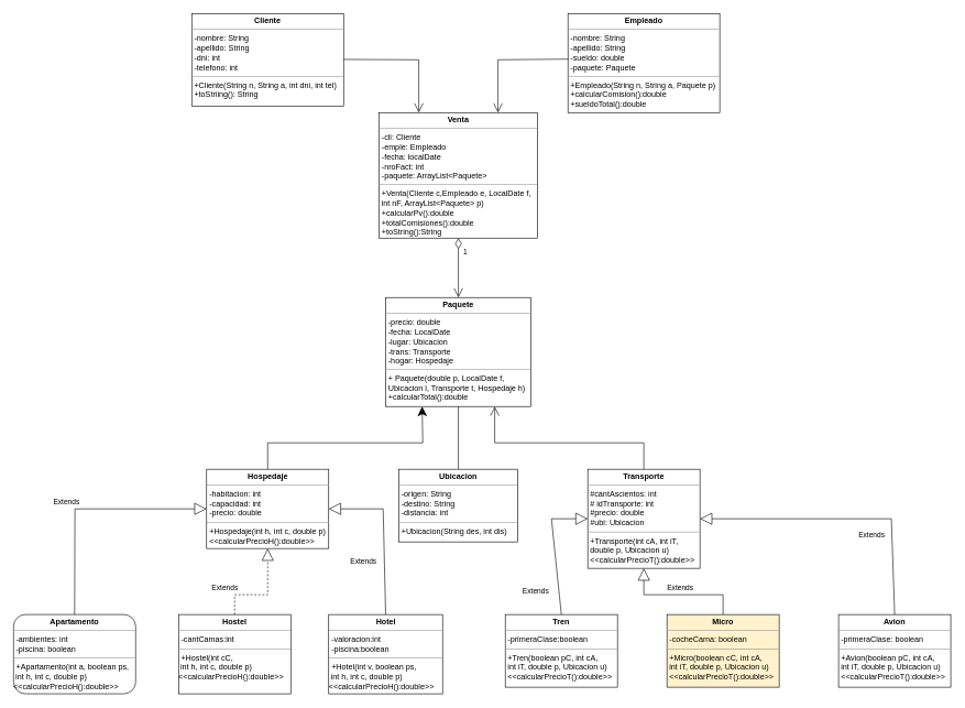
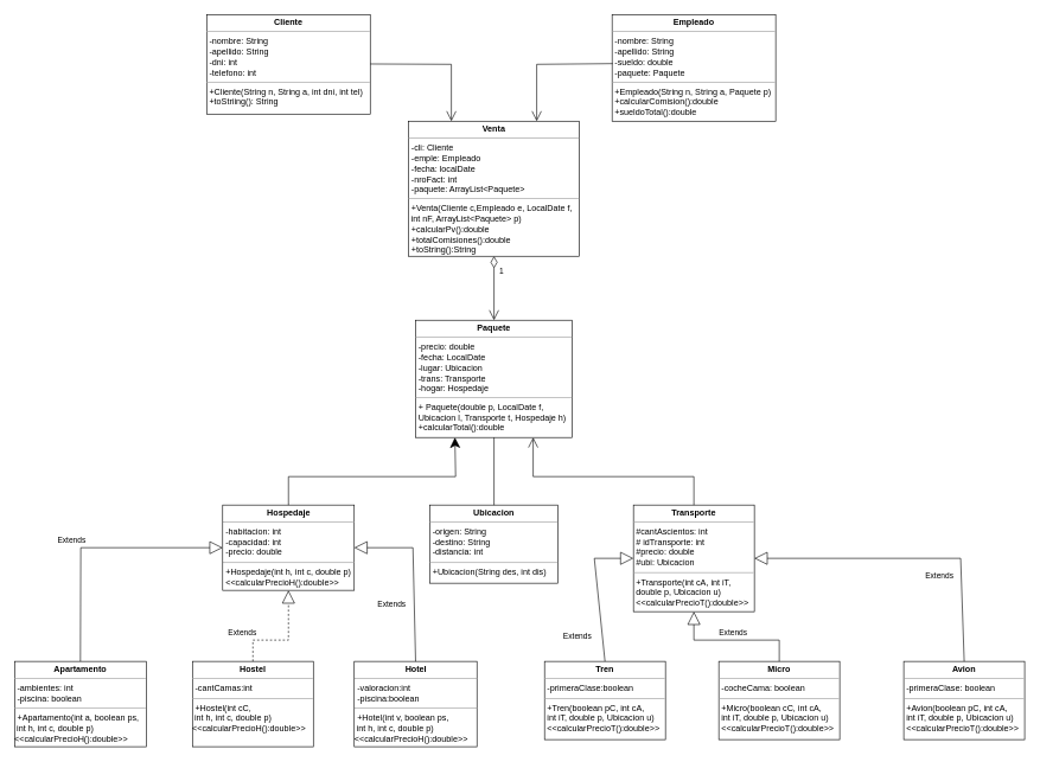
- <mxCell id="10" value="&lt;p style=&quot;margin:0px;margin-top:4px;text-align:center;&quot;&gt;&lt;b&gt;Micro&lt;/b&gt;&lt;/p&gt;&lt;hr size=&quot;1&quot;&gt;&lt;p style=&quot;margin:0px;margin-left:4px;&quot;&gt;-cocheCama: boolean&lt;/p&gt;&lt;hr size=&quot;1&quot;&gt;&lt;p style=&quot;margin:0px;margin-left:4px;&quot;&gt;+Micro(&lt;span style=&quot;background-color: initial;&quot;&gt;boolean cC, int cA,&amp;nbsp;&lt;/span&gt;&lt;/p&gt;&lt;p style=&quot;margin:0px;margin-left:4px;&quot;&gt;&lt;span style=&quot;background-color: initial;&quot;&gt;int iT, double p, Ubicacion u&lt;/span&gt;)&lt;/p&gt;&lt;p style=&quot;margin:0px;margin-left:4px;&quot;&gt;&amp;lt;&amp;lt;calcularPrecioT():double&amp;gt;&amp;gt;&lt;/p&gt;" style="verticalAlign=top;align=left;overflow=fill;fontSize=12;fontFamily=Helvetica;html=1;fillColor=#fff2cc;" vertex="1" parent="1"><mxGeometry x="1010" y="930" width="170" height="110" as="geometry" /></mxCell>
+ <mxCell id="10" value="&lt;p style=&quot;margin:0px;margin-top:4px;text-align:center;&quot;&gt;&lt;b&gt;Micro&lt;/b&gt;&lt;/p&gt;&lt;hr size=&quot;1&quot;&gt;&lt;p style=&quot;margin:0px;margin-left:4px;&quot;&gt;-cocheCama: boolean&lt;/p&gt;&lt;hr size=&quot;1&quot;&gt;&lt;p style=&quot;margin:0px;margin-left:4px;&quot;&gt;+Micro(&lt;span style=&quot;background-color: initial;&quot;&gt;boolean cC, int cA,&amp;nbsp;&lt;/span&gt;&lt;/p&gt;&lt;p style=&quot;margin:0px;margin-left:4px;&quot;&gt;&lt;span style=&quot;background-color: initial;&quot;&gt;int iT, double p, Ubicacion u&lt;/span&gt;)&lt;/p&gt;&lt;p style=&quot;margin:0px;margin-left:4px;&quot;&gt;&amp;lt;&amp;lt;calcularPrecioT():double&amp;gt;&amp;gt;&lt;/p&gt;" style="verticalAlign=top;align=left;overflow=fill;fontSize=12;fontFamily=Helvetica;html=1;" vertex="1" parent="1"><mxGeometry x="1010" y="930" width="170" height="110" as="geometry" /></mxCell>
- <mxCell id="12" value="&lt;p style=&quot;margin:0px;margin-top:4px;text-align:center;&quot;&gt;&lt;b&gt;Apartamento&lt;/b&gt;&lt;/p&gt;&lt;hr size=&quot;1&quot;&gt;&lt;p style=&quot;margin:0px;margin-left:4px;&quot;&gt;-ambientes: int&lt;/p&gt;&lt;p style=&quot;margin:0px;margin-left:4px;&quot;&gt;-piscina: boolean&lt;/p&gt;&lt;hr size=&quot;1&quot;&gt;&lt;p style=&quot;margin:0px;margin-left:4px;&quot;&gt;+Apartamento(int a, boolean ps,&amp;nbsp;&lt;/p&gt;&amp;nbsp;int h, int c, double p&lt;span style=&quot;background-color: initial;&quot;&gt;)&lt;br&gt;&amp;lt;&amp;lt;calcularPrecioH():double&amp;gt;&amp;gt;&lt;br&gt;&lt;/span&gt;" style="verticalAlign=top;align=left;overflow=fill;fontSize=12;fontFamily=Helvetica;html=1;rounded=1;" vertex="1" parent="1"><mxGeometry x="20" y="930" width="185" height="120" as="geometry" /></mxCell>
+ <mxCell id="12" value="&lt;p style=&quot;margin:0px;margin-top:4px;text-align:center;&quot;&gt;&lt;b&gt;Apartamento&lt;/b&gt;&lt;/p&gt;&lt;hr size=&quot;1&quot;&gt;&lt;p style=&quot;margin:0px;margin-left:4px;&quot;&gt;-ambientes: int&lt;/p&gt;&lt;p style=&quot;margin:0px;margin-left:4px;&quot;&gt;-piscina: boolean&lt;/p&gt;&lt;hr size=&quot;1&quot;&gt;&lt;p style=&quot;margin:0px;margin-left:4px;&quot;&gt;+Apartamento(int a, boolean ps,&amp;nbsp;&lt;/p&gt;&amp;nbsp;int h, int c, double p&lt;span style=&quot;background-color: initial;&quot;&gt;)&lt;br&gt;&amp;lt;&amp;lt;calcularPrecioH():double&amp;gt;&amp;gt;&lt;br&gt;&lt;/span&gt;" style="verticalAlign=top;align=left;overflow=fill;fontSize=12;fontFamily=Helvetica;html=1;" vertex="1" parent="1"><mxGeometry x="20" y="930" width="185" height="120" as="geometry" /></mxCell>
